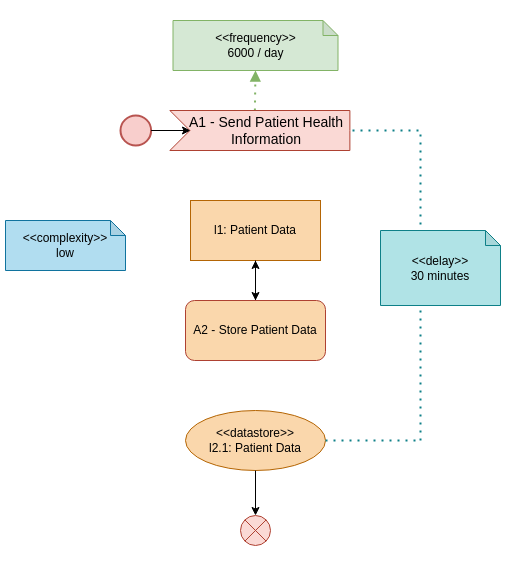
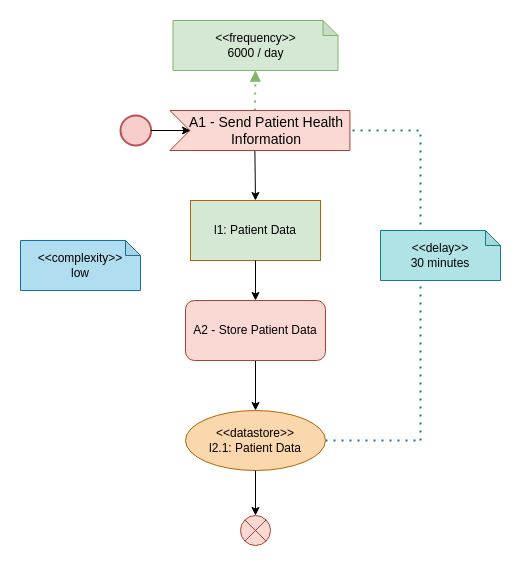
+ <mxCell id="3" value="" style="endArrow=classic;html=1;rounded=0;exitX=0;exitY=0;exitDx=85;exitDy=40;exitPerimeter=0;entryX=0.5;entryY=0;entryDx=0;entryDy=0;" edge="1" parent="1" source="15" target="2"><mxGeometry width="50" height="50" relative="1" as="geometry"><mxPoint x="260" y="280" as="sourcePoint" /><mxPoint x="310" y="230" as="targetPoint" /></mxGeometry></mxCell>
- <mxCell id="2" value="l1: Patient Data" style="rounded=0;whiteSpace=wrap;html=1;fillColor=#fad7ac;strokeColor=#b46504;" vertex="1" parent="1"><mxGeometry x="190" y="200" width="130" height="60" as="geometry" /></mxCell>
+ <mxCell id="2" value="l1: Patient Data" style="rounded=0;whiteSpace=wrap;html=1;fillColor=#d5e8d4;strokeColor=#b46504;" vertex="1" parent="1"><mxGeometry x="190" y="200" width="130" height="60" as="geometry" /></mxCell>
- <mxCell id="13" value="&amp;lt;&amp;lt;complexity&amp;gt;&amp;gt;&lt;br&gt;low" style="shape=note;whiteSpace=wrap;html=1;backgroundOutline=1;darkOpacity=0.05;size=15;fillColor=#b1ddf0;strokeColor=#10739e;" vertex="1" parent="1"><mxGeometry x="5" y="220" width="120" height="50" as="geometry" /></mxCell>
+ <mxCell id="13" value="&amp;lt;&amp;lt;complexity&amp;gt;&amp;gt;&lt;br&gt;low" style="shape=note;whiteSpace=wrap;html=1;backgroundOutline=1;darkOpacity=0.05;size=15;fillColor=#b1ddf0;strokeColor=#10739e;" vertex="1" parent="1"><mxGeometry x="20" y="240" width="120" height="50" as="geometry" /></mxCell>
- <mxCell id="18" value="&amp;lt;&amp;lt;delay&amp;gt;&amp;gt;&lt;br&gt;30 minutes" style="shape=note;whiteSpace=wrap;html=1;backgroundOutline=1;darkOpacity=0.05;size=15;fillColor=#b0e3e6;strokeColor=#0e8088;" vertex="1" parent="1"><mxGeometry x="380" y="230" width="120" height="75" as="geometry" /></mxCell>
+ <mxCell id="18" value="&amp;lt;&amp;lt;delay&amp;gt;&amp;gt;&lt;br&gt;30 minutes" style="shape=note;whiteSpace=wrap;html=1;backgroundOutline=1;darkOpacity=0.05;size=15;fillColor=#b0e3e6;strokeColor=#0e8088;" vertex="1" parent="1"><mxGeometry x="380" y="230" width="120" height="50" as="geometry" /></mxCell>
- <mxCell id="14" value="A2 - Store Patient Data" style="rounded=1;whiteSpace=wrap;html=1;fillColor=#fad7ac;strokeColor=#ae4132;" vertex="1" parent="1"><mxGeometry x="185" y="300" width="140" height="60" as="geometry" /></mxCell>
+ <mxCell id="14" value="A2 - Store Patient Data" style="rounded=1;whiteSpace=wrap;html=1;fillColor=#fad9d5;strokeColor=#ae4132;" vertex="1" parent="1"><mxGeometry x="185" y="300" width="140" height="60" as="geometry" /></mxCell>
- <mxCell id="6" value="" style="endArrow=classic;html=1;rounded=0;exitX=0.5;exitY=1;exitDx=0;exitDy=0;" edge="1" parent="1" source="14" target="2"><mxGeometry width="50" height="50" relative="1" as="geometry"><mxPoint x="260" y="480" as="sourcePoint" /><mxPoint x="310" y="430" as="targetPoint" /></mxGeometry></mxCell>
+ <mxCell id="6" value="" style="endArrow=classic;html=1;rounded=0;exitX=0.5;exitY=1;exitDx=0;exitDy=0;entryX=0.5;entryY=0;entryDx=0;entryDy=0;" edge="1" parent="1" source="14" target="5"><mxGeometry width="50" height="50" relative="1" as="geometry"><mxPoint x="260" y="480" as="sourcePoint" /><mxPoint x="310" y="430" as="targetPoint" /></mxGeometry></mxCell>
